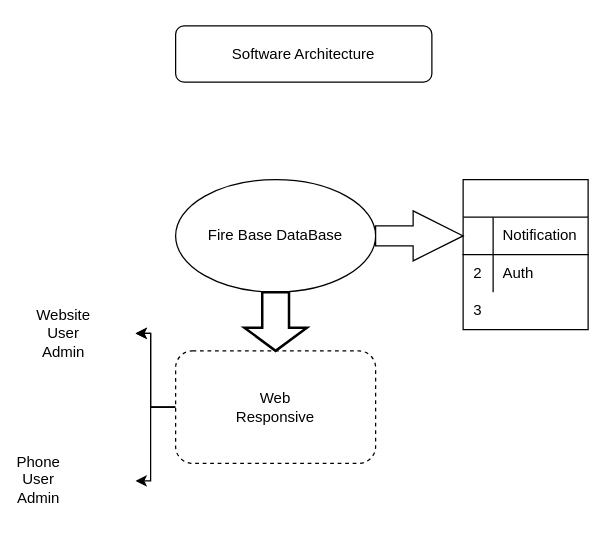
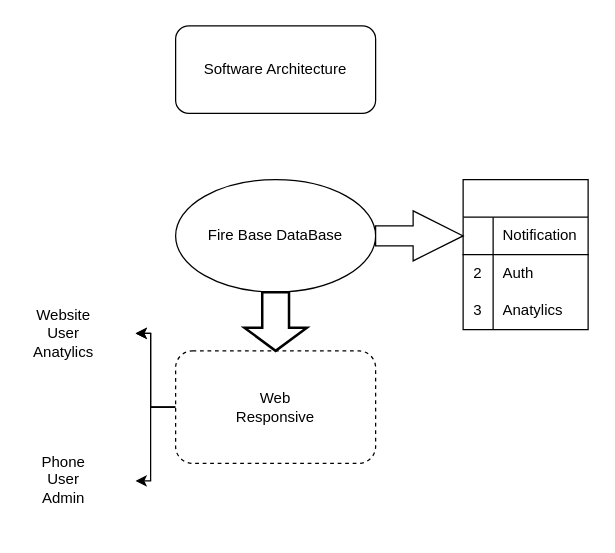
- <mxCell id="2" value="Software Architecture" style="rounded=1;whiteSpace=wrap;html=1;" vertex="1" parent="1"><mxGeometry x="140" y="20" width="205" height="45" as="geometry" /></mxCell>
+ <mxCell id="2" value="Software Architecture" style="rounded=1;whiteSpace=wrap;html=1;" vertex="1" parent="1"><mxGeometry x="140" y="20" width="160" height="70" as="geometry" /></mxCell>
+ <mxCell id="18" value="Anatylics" style="shape=partialRectangle;html=1;whiteSpace=wrap;connectable=0;fillColor=none;top=0;left=0;bottom=0;right=0;align=left;spacingLeft=6;overflow=hidden;" vertex="1" parent="16"><mxGeometry x="24" width="76" height="30" as="geometry" /></mxCell>
- <mxCell id="21" value="&lt;div&gt;Website&lt;/div&gt;&lt;div&gt;User &lt;br&gt;&lt;/div&gt;&lt;div&gt;Admin&lt;br&gt;&lt;/div&gt;" style="text;html=1;align=center;verticalAlign=middle;resizable=0;points=[];autosize=1;" vertex="1" parent="1"><mxGeometry x="20" y="241" width="60" height="50" as="geometry" /></mxCell>
+ <mxCell id="21" value="&lt;div&gt;Website&lt;/div&gt;&lt;div&gt;User &lt;br&gt;&lt;/div&gt;&lt;div&gt;Anatylics&lt;br&gt;&lt;/div&gt;" style="text;html=1;align=center;verticalAlign=middle;resizable=0;points=[];autosize=1;" vertex="1" parent="1"><mxGeometry x="20" y="241" width="60" height="50" as="geometry" /></mxCell>
- <mxCell id="22" value="&lt;div&gt;Phone&lt;/div&gt;&lt;div&gt;User&lt;/div&gt;&lt;div&gt;Admin&lt;/div&gt;&lt;div&gt;&lt;br&gt;&lt;/div&gt;" style="text;html=1;align=center;verticalAlign=middle;resizable=0;points=[];autosize=1;" vertex="1" parent="1"><mxGeometry x="5" y="360" width="50" height="60" as="geometry" /></mxCell>
+ <mxCell id="22" value="&lt;div&gt;Phone&lt;/div&gt;&lt;div&gt;User&lt;/div&gt;&lt;div&gt;Admin&lt;/div&gt;&lt;div&gt;&lt;br&gt;&lt;/div&gt;" style="text;html=1;align=center;verticalAlign=middle;resizable=0;points=[];autosize=1;" vertex="1" parent="1"><mxGeometry x="25" y="360" width="50" height="60" as="geometry" /></mxCell>
